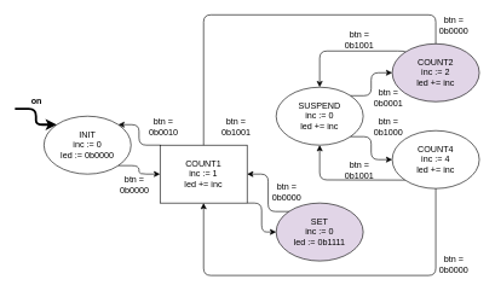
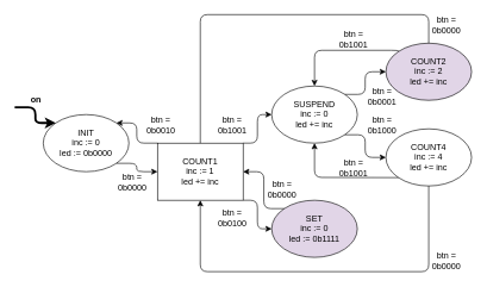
+ <mxCell id="16" value="" style="edgeStyle=elbowEdgeStyle;elbow=horizontal;endArrow=classic;html=1;exitX=1;exitY=0;exitDx=0;exitDy=0;entryX=0;entryY=0.5;entryDx=0;entryDy=0;" edge="1" parent="1" source="2" target="4"><mxGeometry width="50" height="50" relative="1" as="geometry"><mxPoint x="290" y="170" as="sourcePoint" /><mxPoint x="340" y="120" as="targetPoint" /></mxGeometry></mxCell>
+ <mxCell id="13" value="btn = 0b0100" style="text;html=1;strokeColor=none;fillColor=none;align=center;verticalAlign=middle;whiteSpace=wrap;rounded=0;" vertex="1" parent="1"><mxGeometry x="300" y="290" width="50" height="30" as="geometry" /></mxCell>
